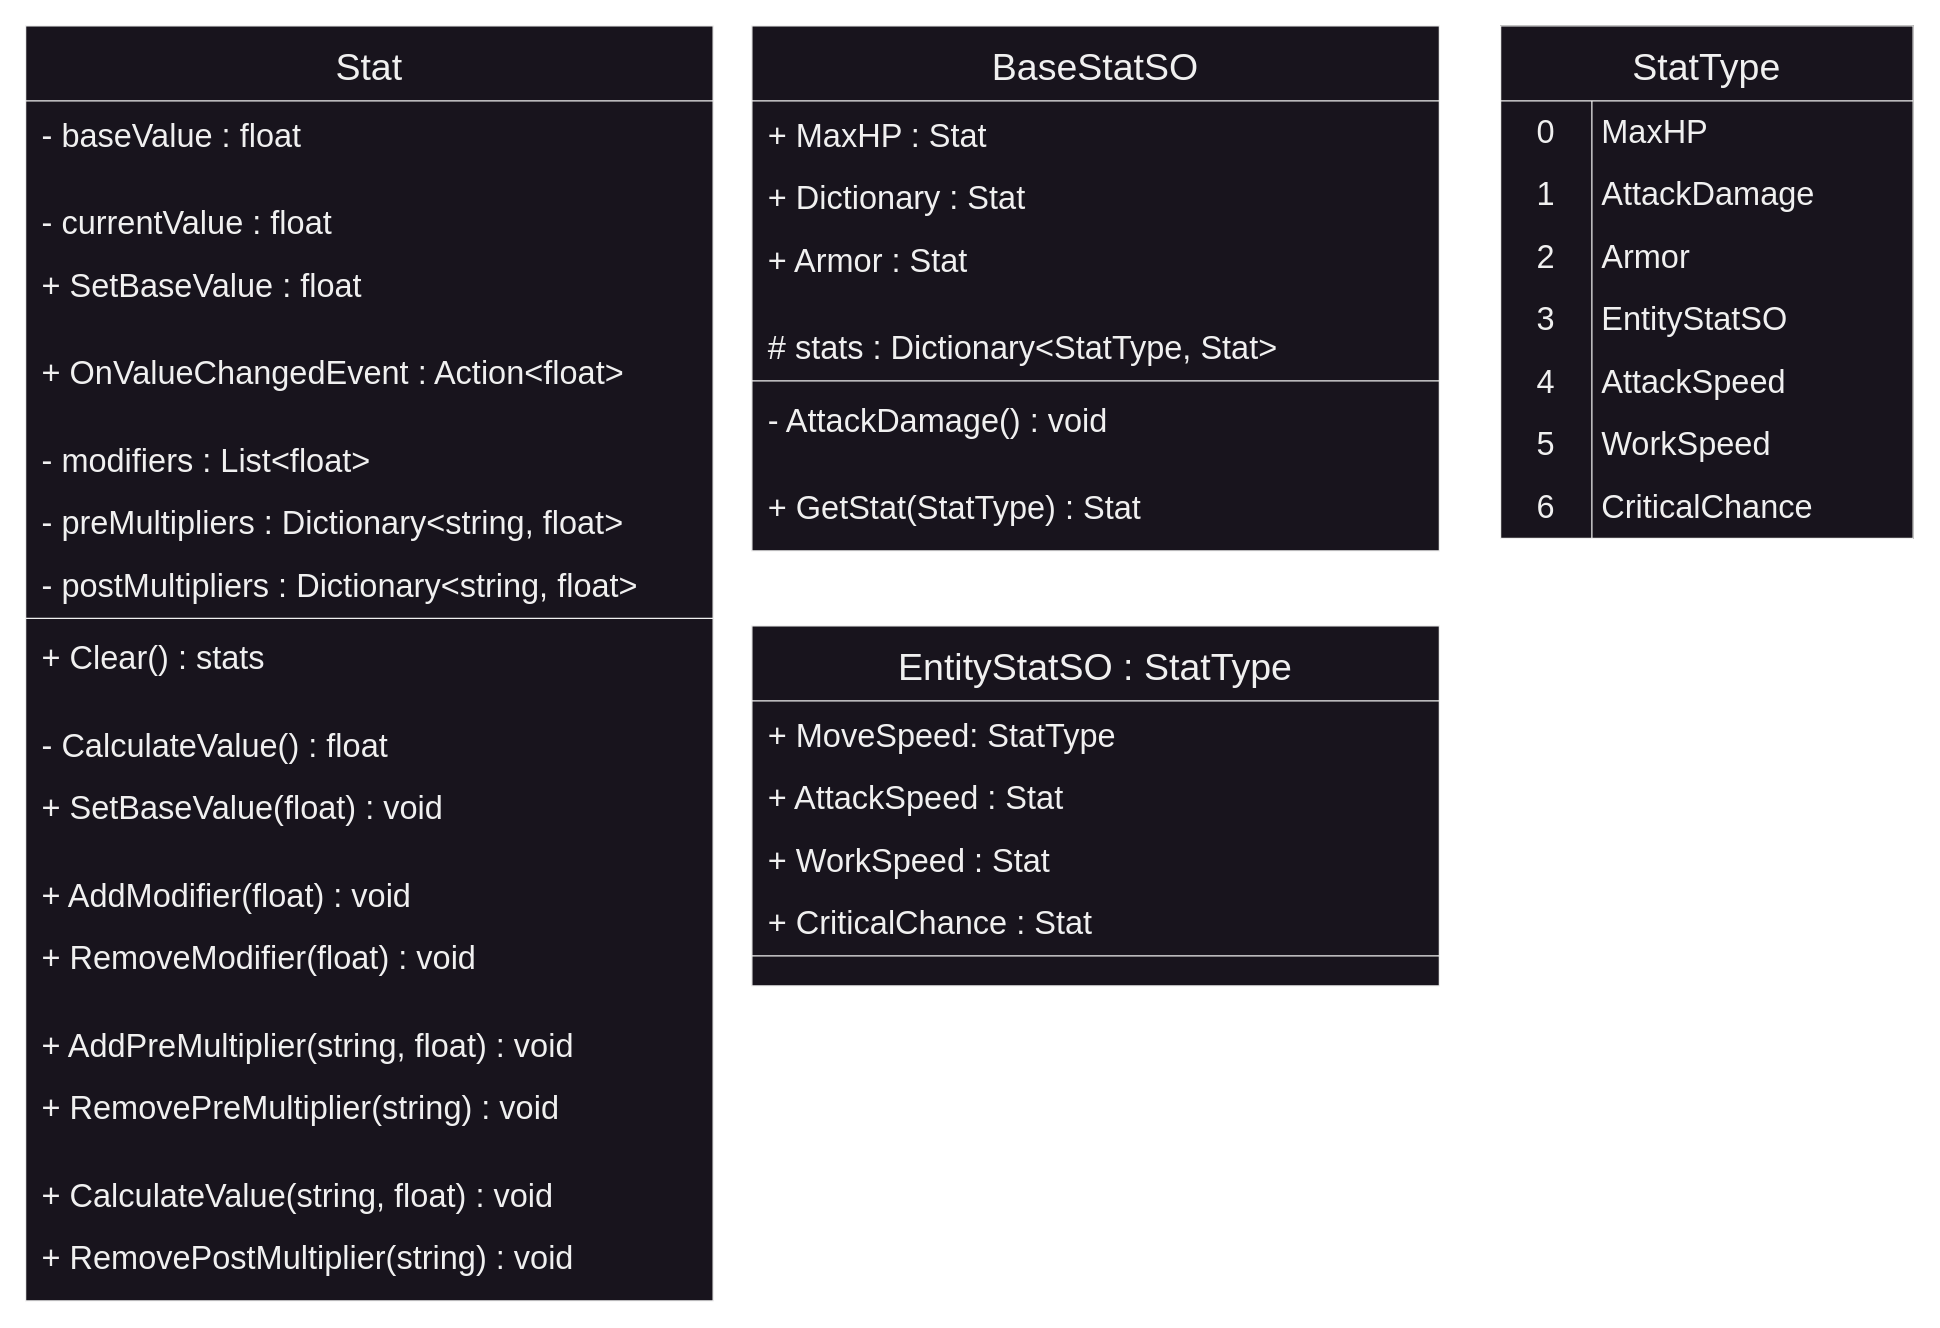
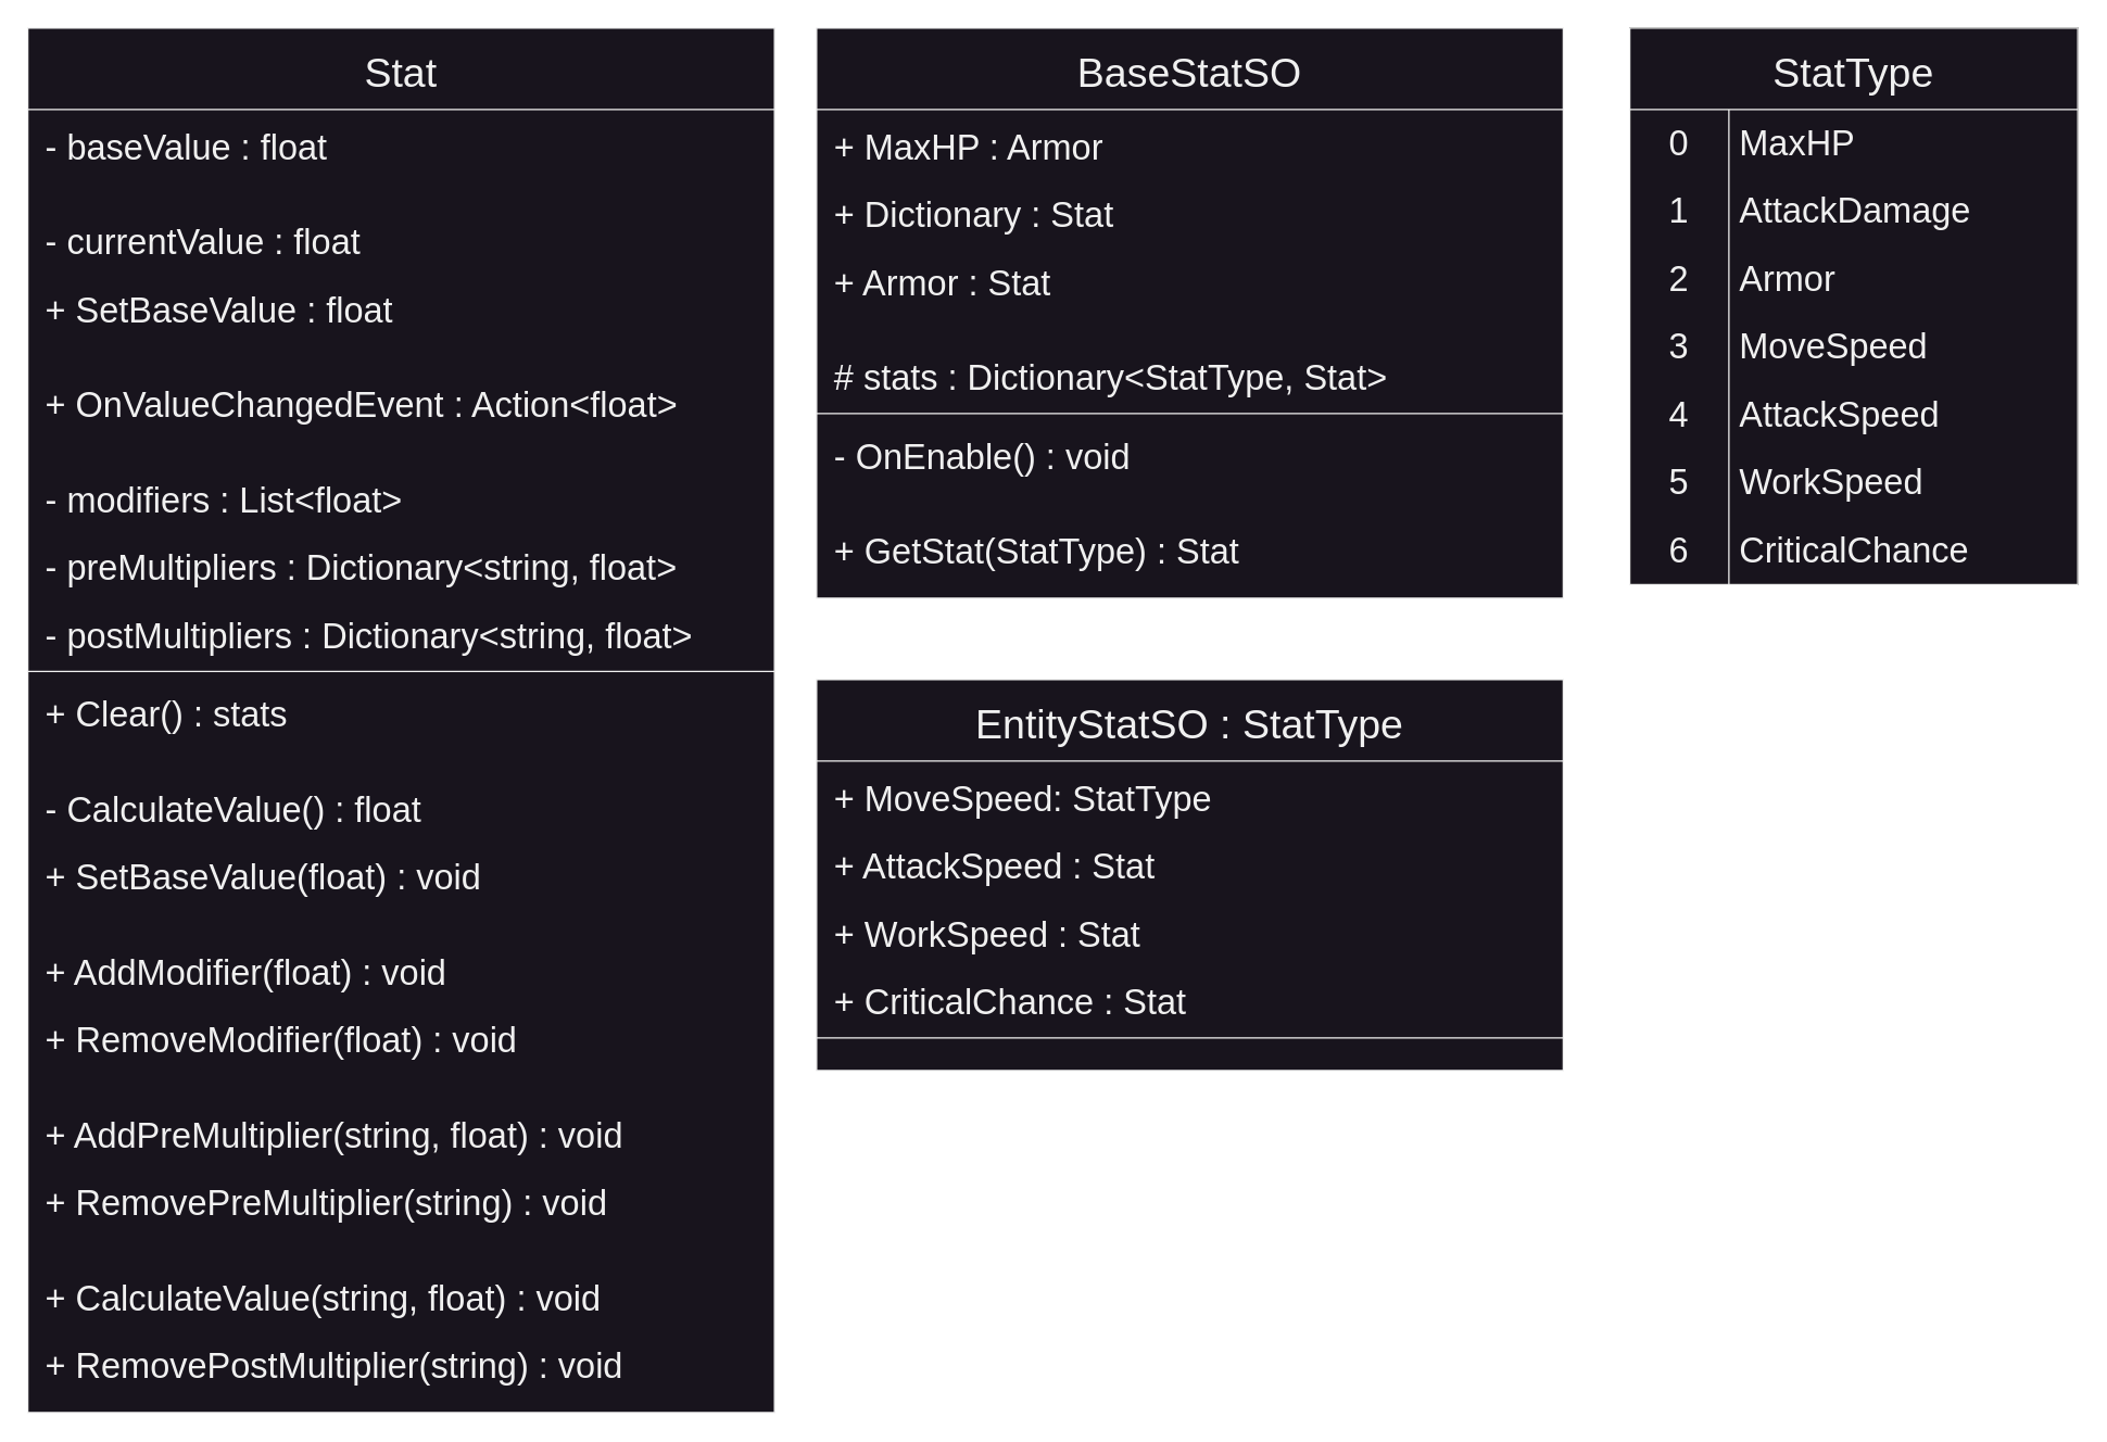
- <mxCell id="29" value=" + MaxHP : Stat" style="text;align=left;verticalAlign=middle;spacingLeft=4;spacingRight=4;overflow=hidden;rotatable=0;points=[[0,0.5],[1,0.5]];portConstraint=eastwest;rounded=0;shadow=0;html=0;fontColor=#F0F0F0;fontSize=26;" parent="28" vertex="1"><mxGeometry y="60" width="550" height="50" as="geometry" /></mxCell>
+ <mxCell id="29" value=" + MaxHP : Armor" style="text;align=left;verticalAlign=middle;spacingLeft=4;spacingRight=4;overflow=hidden;rotatable=0;points=[[0,0.5],[1,0.5]];portConstraint=eastwest;rounded=0;shadow=0;html=0;fontColor=#F0F0F0;fontSize=26;" parent="28" vertex="1"><mxGeometry y="60" width="550" height="50" as="geometry" /></mxCell>
- <mxCell id="50" value="EntityStatSO" style="shape=partialRectangle;html=1;whiteSpace=wrap;connectable=0;fillColor=none;top=0;left=0;bottom=0;right=0;align=left;spacingLeft=6;overflow=hidden;fontSize=26;fontColor=#F0F0F0;" parent="48" vertex="1"><mxGeometry x="73" width="257" height="50" as="geometry"><mxRectangle width="257" height="50" as="alternateBounds" /></mxGeometry></mxCell>
+ <mxCell id="50" value="MoveSpeed" style="shape=partialRectangle;html=1;whiteSpace=wrap;connectable=0;fillColor=none;top=0;left=0;bottom=0;right=0;align=left;spacingLeft=6;overflow=hidden;fontSize=26;fontColor=#F0F0F0;" parent="48" vertex="1"><mxGeometry x="73" width="257" height="50" as="geometry"><mxRectangle width="257" height="50" as="alternateBounds" /></mxGeometry></mxCell>
- <mxCell id="35" value=" - AttackDamage() : void" style="text;align=left;verticalAlign=middle;spacingLeft=4;spacingRight=4;overflow=hidden;rotatable=0;points=[[0,0.5],[1,0.5]];portConstraint=eastwest;rounded=0;shadow=0;html=0;fontColor=#F0F0F0;fontSize=26;" parent="28" vertex="1"><mxGeometry y="288" width="550" height="50" as="geometry" /></mxCell>
+ <mxCell id="35" value=" - OnEnable() : void" style="text;align=left;verticalAlign=middle;spacingLeft=4;spacingRight=4;overflow=hidden;rotatable=0;points=[[0,0.5],[1,0.5]];portConstraint=eastwest;rounded=0;shadow=0;html=0;fontColor=#F0F0F0;fontSize=26;" parent="28" vertex="1"><mxGeometry y="288" width="550" height="50" as="geometry" /></mxCell>
